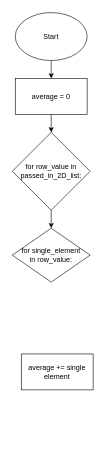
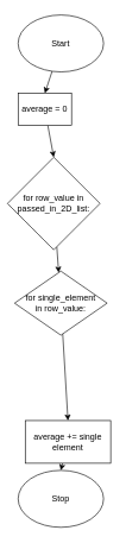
- <mxCell id="10" value="average = 0" style="rounded=0;whiteSpace=wrap;html=1;" parent="1" vertex="1"><mxGeometry x="25" y="130" width="120" height="60" as="geometry" /></mxCell>
+ <mxCell id="10" value="average = 0" style="rounded=0;whiteSpace=wrap;html=1;" parent="1" vertex="1"><mxGeometry x="25" y="130" width="75" height="45" as="geometry" /></mxCell>
- <mxCell id="6" value="for&amp;nbsp;row_value in passed_in_2D_list:" style="rhombus;whiteSpace=wrap;html=1;" parent="1" vertex="1"><mxGeometry x="20" y="220" width="130" height="130" as="geometry" /></mxCell>
+ <mxCell id="6" value="for&amp;nbsp;row_value in passed_in_2D_list:" style="rhombus;whiteSpace=wrap;html=1;" parent="1" vertex="1"><mxGeometry x="10" y="220" width="130" height="130" as="geometry" /></mxCell>
+ <mxCell id="7" style="edgeStyle=none;html=1;entryX=0.5;entryY=0;entryDx=0;entryDy=0;" parent="1" source="8" target="12" edge="1"><mxGeometry relative="1" as="geometry" /></mxCell>
+ <mxCell id="11" style="edgeStyle=none;html=1;entryX=0.5;entryY=0;entryDx=0;entryDy=0;" parent="1" source="12" target="2" edge="1"><mxGeometry relative="1" as="geometry" /></mxCell>
+ <mxCell id="2" value="Stop" style="ellipse;whiteSpace=wrap;html=1;" parent="1" vertex="1"><mxGeometry x="25" y="660" width="120" height="80" as="geometry" /></mxCell>
